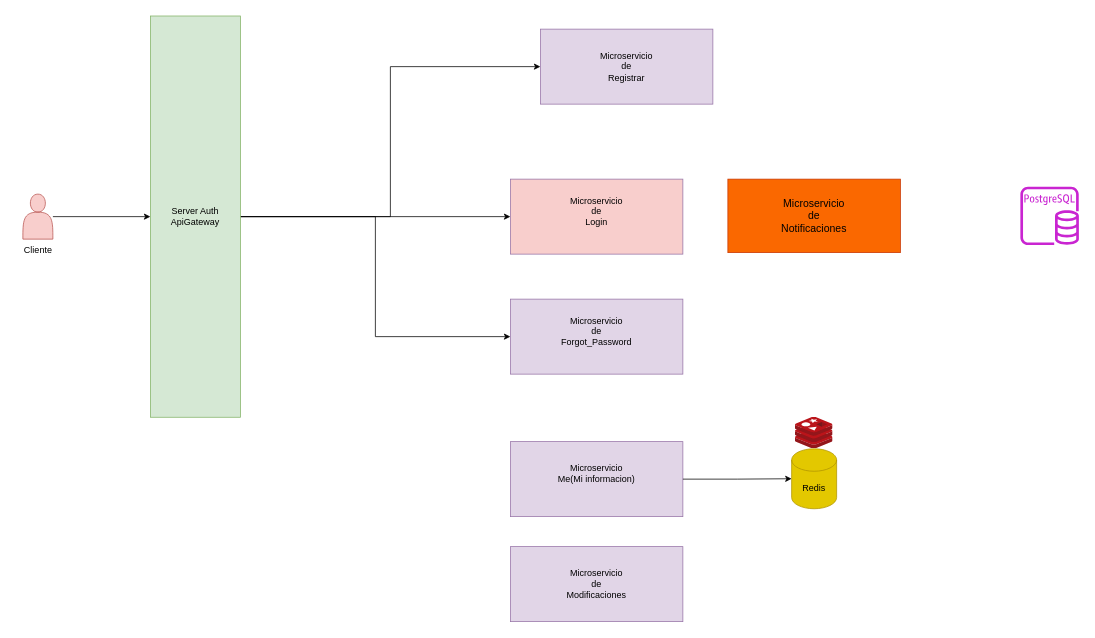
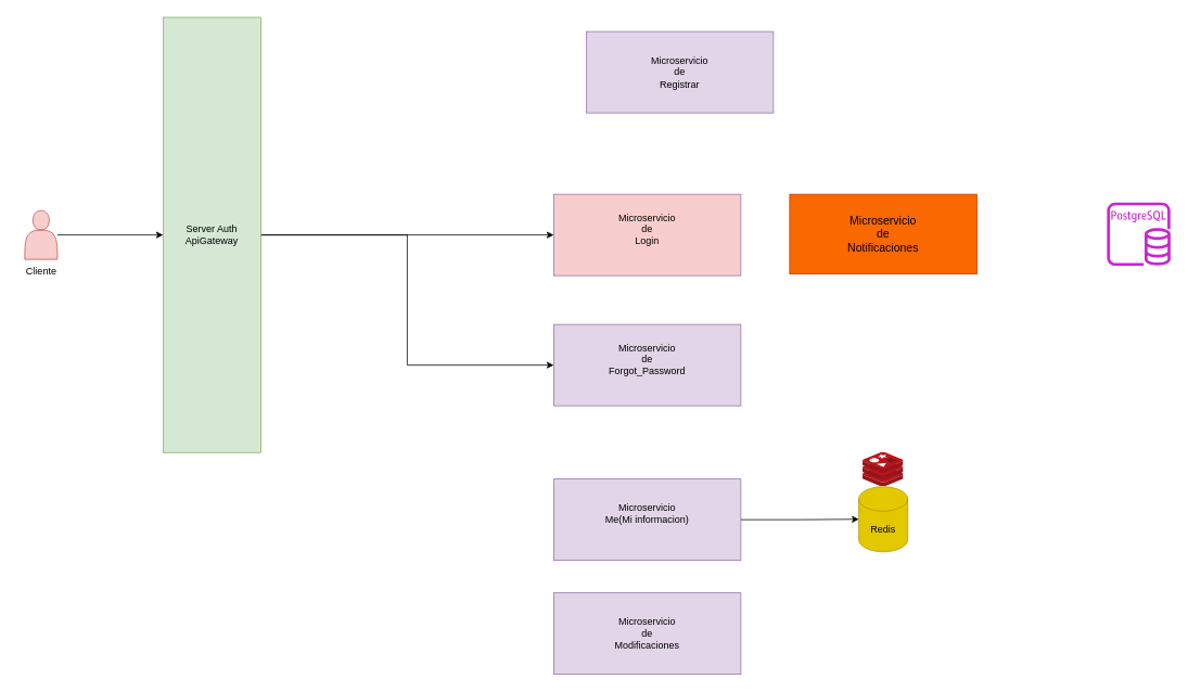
- <mxCell id="5" style="edgeStyle=orthogonalEdgeStyle;rounded=0;orthogonalLoop=1;jettySize=auto;html=1;entryX=0;entryY=0.5;entryDx=0;entryDy=0;" edge="1" parent="1" source="7" target="9"><mxGeometry relative="1" as="geometry" /></mxCell>
